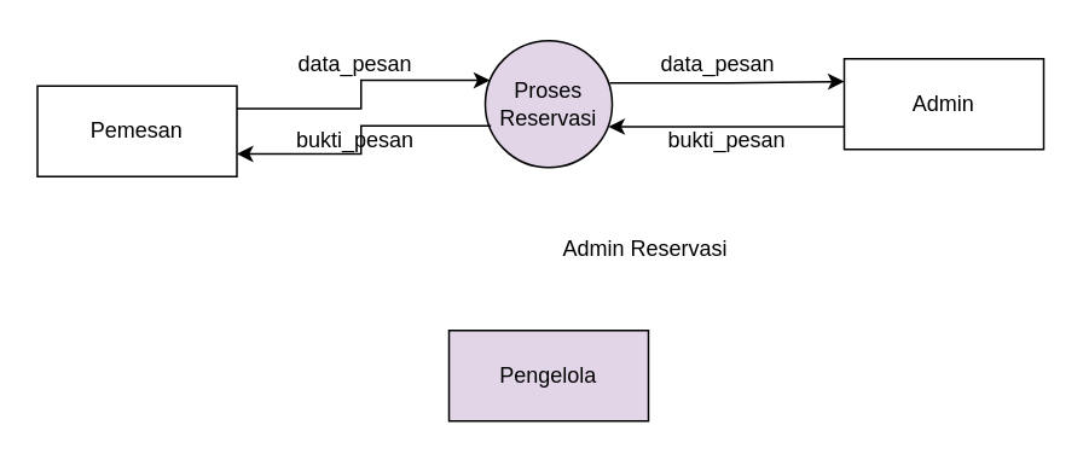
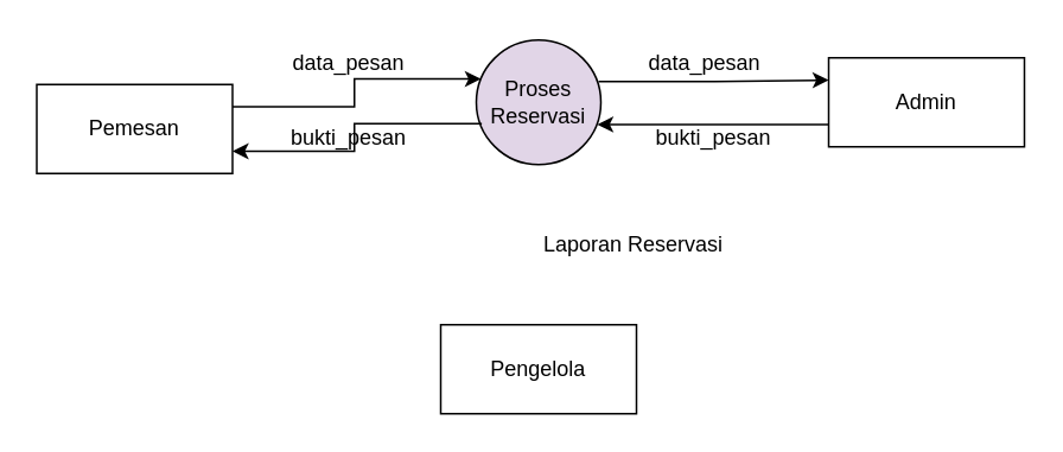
- <mxCell id="14" value="Admin Reservasi" style="text;html=1;align=center;verticalAlign=middle;resizable=0;points=[];autosize=1;strokeColor=none;fillColor=none;" vertex="1" parent="1"><mxGeometry x="295" y="122" width="120" height="30" as="geometry" /></mxCell>
+ <mxCell id="14" value="Laporan Reservasi" style="text;html=1;align=center;verticalAlign=middle;resizable=0;points=[];autosize=1;strokeColor=none;fillColor=none;" vertex="1" parent="1"><mxGeometry x="295" y="122" width="120" height="30" as="geometry" /></mxCell>
- <mxCell id="5" value="Pengelola" style="html=1;whiteSpace=wrap;fillColor=#e1d5e7;" vertex="1" parent="1"><mxGeometry x="247" y="182" width="110" height="50" as="geometry" /></mxCell>
+ <mxCell id="5" value="Pengelola" style="html=1;whiteSpace=wrap;" vertex="1" parent="1"><mxGeometry x="247" y="182" width="110" height="50" as="geometry" /></mxCell>
